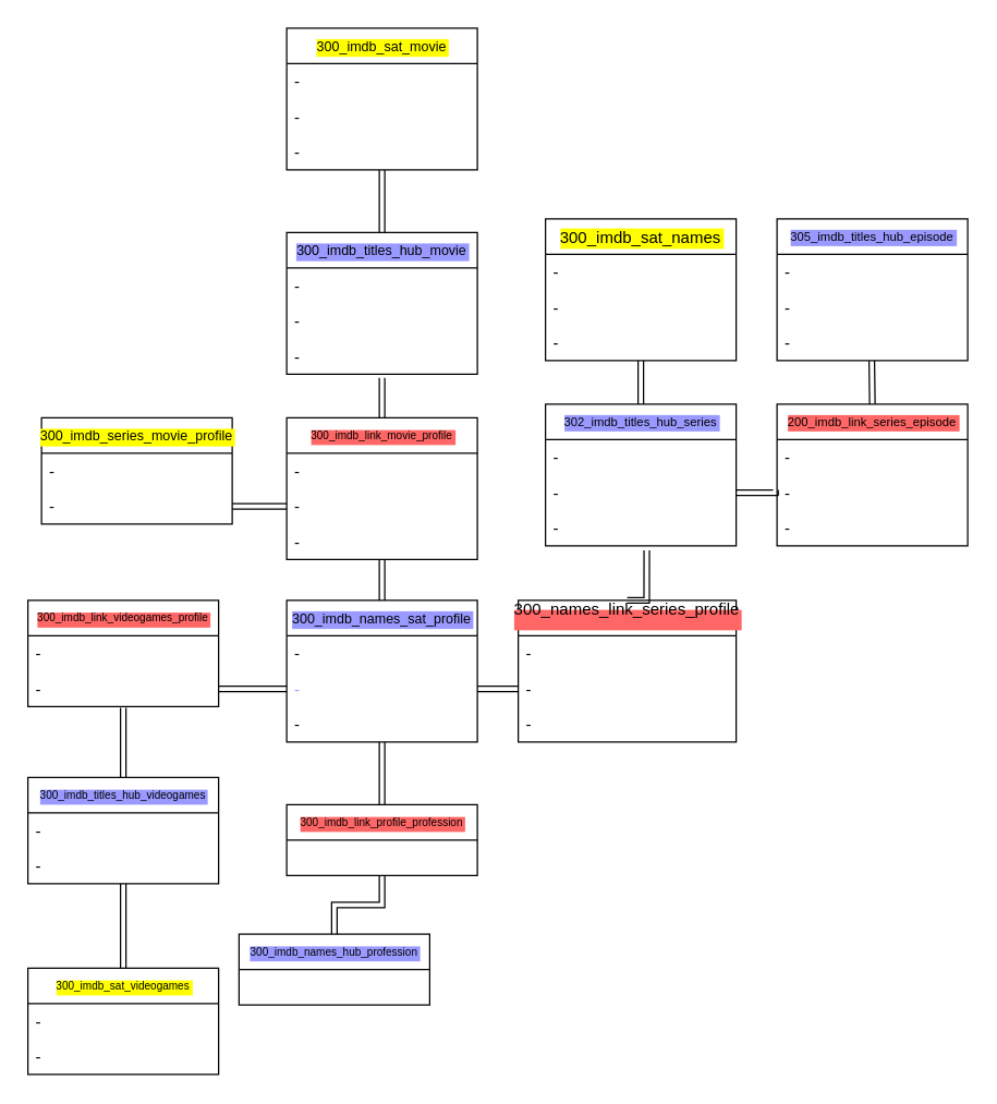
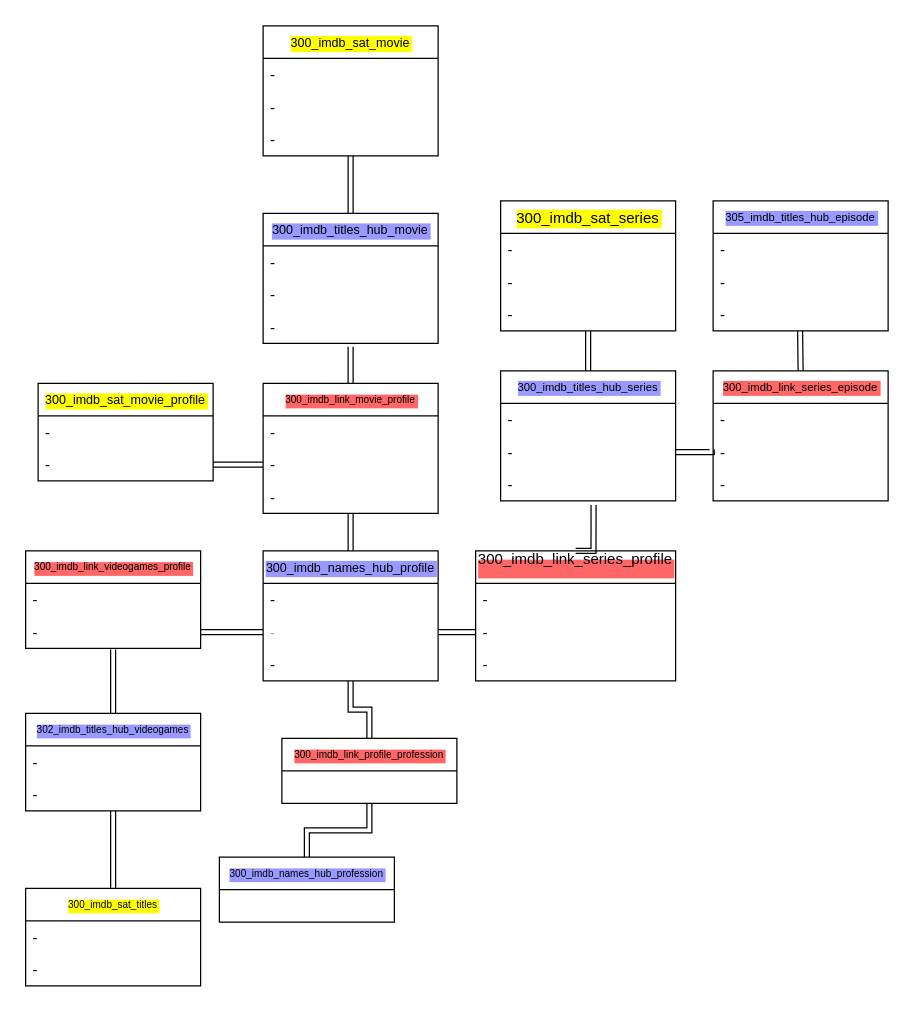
- <mxCell id="18" value="300_imdb_sat_names" style="swimlane;fontStyle=0;childLayout=stackLayout;horizontal=1;startSize=26;fillColor=none;horizontalStack=0;resizeParent=1;resizeParentMax=0;resizeLast=0;collapsible=1;marginBottom=0;labelBackgroundColor=#FFFF00;" vertex="1" parent="1"><mxGeometry x="400" y="160" width="140" height="104" as="geometry" /></mxCell>
+ <mxCell id="18" value="300_imdb_sat_series" style="swimlane;fontStyle=0;childLayout=stackLayout;horizontal=1;startSize=26;fillColor=none;horizontalStack=0;resizeParent=1;resizeParentMax=0;resizeLast=0;collapsible=1;marginBottom=0;labelBackgroundColor=#FFFF00;" vertex="1" parent="1"><mxGeometry x="400" y="160" width="140" height="104" as="geometry" /></mxCell>
- <mxCell id="14" value="302_imdb_titles_hub_series" style="swimlane;fontStyle=0;childLayout=stackLayout;horizontal=1;startSize=26;fillColor=none;horizontalStack=0;resizeParent=1;resizeParentMax=0;resizeLast=0;collapsible=1;marginBottom=0;fontSize=9;labelBackgroundColor=#9999FF;" vertex="1" parent="1"><mxGeometry x="400" y="296" width="140" height="104" as="geometry" /></mxCell>
+ <mxCell id="14" value="300_imdb_titles_hub_series" style="swimlane;fontStyle=0;childLayout=stackLayout;horizontal=1;startSize=26;fillColor=none;horizontalStack=0;resizeParent=1;resizeParentMax=0;resizeLast=0;collapsible=1;marginBottom=0;fontSize=9;labelBackgroundColor=#9999FF;" vertex="1" parent="1"><mxGeometry x="400" y="296" width="140" height="104" as="geometry" /></mxCell>
- <mxCell id="23" value="200_imdb_link_series_episode" style="swimlane;fontStyle=0;childLayout=stackLayout;horizontal=1;startSize=26;fillColor=none;horizontalStack=0;resizeParent=1;resizeParentMax=0;resizeLast=0;collapsible=1;marginBottom=0;fontSize=9;labelBackgroundColor=#FF6666;" vertex="1" parent="1"><mxGeometry x="570" y="296" width="140" height="104" as="geometry" /></mxCell>
+ <mxCell id="23" value="300_imdb_link_series_episode" style="swimlane;fontStyle=0;childLayout=stackLayout;horizontal=1;startSize=26;fillColor=none;horizontalStack=0;resizeParent=1;resizeParentMax=0;resizeLast=0;collapsible=1;marginBottom=0;fontSize=9;labelBackgroundColor=#FF6666;" vertex="1" parent="1"><mxGeometry x="570" y="296" width="140" height="104" as="geometry" /></mxCell>
- <mxCell id="62" value="300_imdb_series_movie_profile" style="swimlane;fontStyle=0;childLayout=stackLayout;horizontal=1;startSize=26;fillColor=none;horizontalStack=0;resizeParent=1;resizeParentMax=0;resizeLast=0;collapsible=1;marginBottom=0;fontSize=10;labelBackgroundColor=#FFFF00;" vertex="1" parent="1"><mxGeometry x="30" y="306" width="140" height="78" as="geometry" /></mxCell>
+ <mxCell id="62" value="300_imdb_sat_movie_profile" style="swimlane;fontStyle=0;childLayout=stackLayout;horizontal=1;startSize=26;fillColor=none;horizontalStack=0;resizeParent=1;resizeParentMax=0;resizeLast=0;collapsible=1;marginBottom=0;fontSize=10;labelBackgroundColor=#FFFF00;" vertex="1" parent="1"><mxGeometry x="30" y="306" width="140" height="78" as="geometry" /></mxCell>
- <mxCell id="8" value="300_names_link_series_profile&#10;" style="swimlane;fontStyle=0;childLayout=stackLayout;horizontal=1;startSize=26;fillColor=none;horizontalStack=0;resizeParent=1;resizeParentMax=0;resizeLast=0;collapsible=1;marginBottom=0;labelBackgroundColor=#FF6666;" vertex="1" parent="1"><mxGeometry x="380" y="440" width="160" height="104" as="geometry" /></mxCell>
+ <mxCell id="8" value="300_imdb_link_series_profile&#10;" style="swimlane;fontStyle=0;childLayout=stackLayout;horizontal=1;startSize=26;fillColor=none;horizontalStack=0;resizeParent=1;resizeParentMax=0;resizeLast=0;collapsible=1;marginBottom=0;labelBackgroundColor=#FF6666;" vertex="1" parent="1"><mxGeometry x="380" y="440" width="160" height="104" as="geometry" /></mxCell>
- <mxCell id="3" value="300_imdb_names_sat_profile" style="swimlane;fontStyle=0;childLayout=stackLayout;horizontal=1;startSize=26;fillColor=none;horizontalStack=0;resizeParent=1;resizeParentMax=0;resizeLast=0;collapsible=1;marginBottom=0;fontSize=10;labelBackgroundColor=#9999FF;" vertex="1" parent="1"><mxGeometry x="210" y="440" width="140" height="104" as="geometry" /></mxCell>
+ <mxCell id="3" value="300_imdb_names_hub_profile" style="swimlane;fontStyle=0;childLayout=stackLayout;horizontal=1;startSize=26;fillColor=none;horizontalStack=0;resizeParent=1;resizeParentMax=0;resizeLast=0;collapsible=1;marginBottom=0;fontSize=10;labelBackgroundColor=#9999FF;" vertex="1" parent="1"><mxGeometry x="210" y="440" width="140" height="104" as="geometry" /></mxCell>
- <mxCell id="41" value="300_imdb_titles_hub_videogames" style="swimlane;fontStyle=0;childLayout=stackLayout;horizontal=1;startSize=26;fillColor=none;horizontalStack=0;resizeParent=1;resizeParentMax=0;resizeLast=0;collapsible=1;marginBottom=0;fontSize=8;labelBackgroundColor=#9999FF;" vertex="1" parent="1"><mxGeometry x="20" y="570" width="140" height="78" as="geometry" /></mxCell>
+ <mxCell id="41" value="302_imdb_titles_hub_videogames" style="swimlane;fontStyle=0;childLayout=stackLayout;horizontal=1;startSize=26;fillColor=none;horizontalStack=0;resizeParent=1;resizeParentMax=0;resizeLast=0;collapsible=1;marginBottom=0;fontSize=8;labelBackgroundColor=#9999FF;" vertex="1" parent="1"><mxGeometry x="20" y="570" width="140" height="78" as="geometry" /></mxCell>
- <mxCell id="33" value="300_imdb_link_profile_profession" style="swimlane;fontStyle=0;childLayout=stackLayout;horizontal=1;startSize=26;fillColor=none;horizontalStack=0;resizeParent=1;resizeParentMax=0;resizeLast=0;collapsible=1;marginBottom=0;fontSize=8;labelBackgroundColor=#FF6666;" vertex="1" parent="1"><mxGeometry x="210" y="590" width="140" height="52" as="geometry" /></mxCell>
+ <mxCell id="33" value="300_imdb_link_profile_profession" style="swimlane;fontStyle=0;childLayout=stackLayout;horizontal=1;startSize=26;fillColor=none;horizontalStack=0;resizeParent=1;resizeParentMax=0;resizeLast=0;collapsible=1;marginBottom=0;fontSize=8;labelBackgroundColor=#FF6666;" vertex="1" parent="1"><mxGeometry x="225" y="590" width="140" height="52" as="geometry" /></mxCell>
- <mxCell id="45" value="300_imdb_sat_videogames" style="swimlane;fontStyle=0;childLayout=stackLayout;horizontal=1;startSize=26;fillColor=none;horizontalStack=0;resizeParent=1;resizeParentMax=0;resizeLast=0;collapsible=1;marginBottom=0;fontSize=8;labelBackgroundColor=#FFFF00;" vertex="1" parent="1"><mxGeometry x="20" y="710" width="140" height="78" as="geometry" /></mxCell>
+ <mxCell id="45" value="300_imdb_sat_titles" style="swimlane;fontStyle=0;childLayout=stackLayout;horizontal=1;startSize=26;fillColor=none;horizontalStack=0;resizeParent=1;resizeParentMax=0;resizeLast=0;collapsible=1;marginBottom=0;fontSize=8;labelBackgroundColor=#FFFF00;" vertex="1" parent="1"><mxGeometry x="20" y="710" width="140" height="78" as="geometry" /></mxCell>
